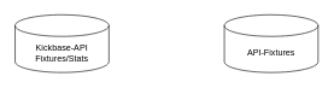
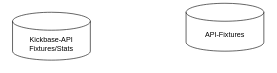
- <mxCell id="3" value="API-Fixtures" style="shape=cylinder3;whiteSpace=wrap;html=1;boundedLbl=1;backgroundOutline=1;size=15;" vertex="1" parent="1"><mxGeometry x="310" y="20" width="130" height="80" as="geometry" /></mxCell>
+ <mxCell id="3" value="API-Fixtures" style="shape=cylinder3;whiteSpace=wrap;html=1;boundedLbl=1;backgroundOutline=1;size=15;" vertex="1" parent="1"><mxGeometry x="310" y="5" width="130" height="80" as="geometry" /></mxCell>
